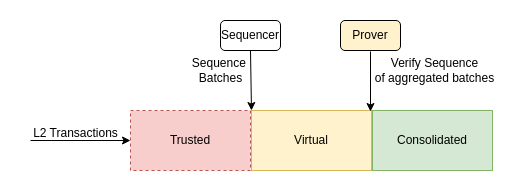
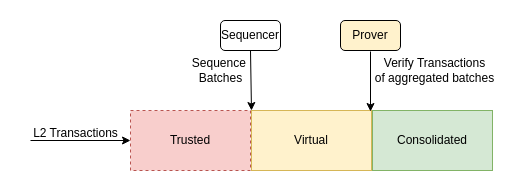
- <mxCell id="10" value="Verify Sequence&lt;br&gt;of aggregated batches" style="text;html=1;align=center;verticalAlign=middle;resizable=0;points=[];autosize=1;strokeColor=none;fillColor=none;" vertex="1" parent="1"><mxGeometry x="364" y="50" width="140" height="40" as="geometry" /></mxCell>
+ <mxCell id="10" value="Verify Transactions&lt;br&gt;of aggregated batches" style="text;html=1;align=center;verticalAlign=middle;resizable=0;points=[];autosize=1;strokeColor=none;fillColor=none;" vertex="1" parent="1"><mxGeometry x="364" y="50" width="140" height="40" as="geometry" /></mxCell>
